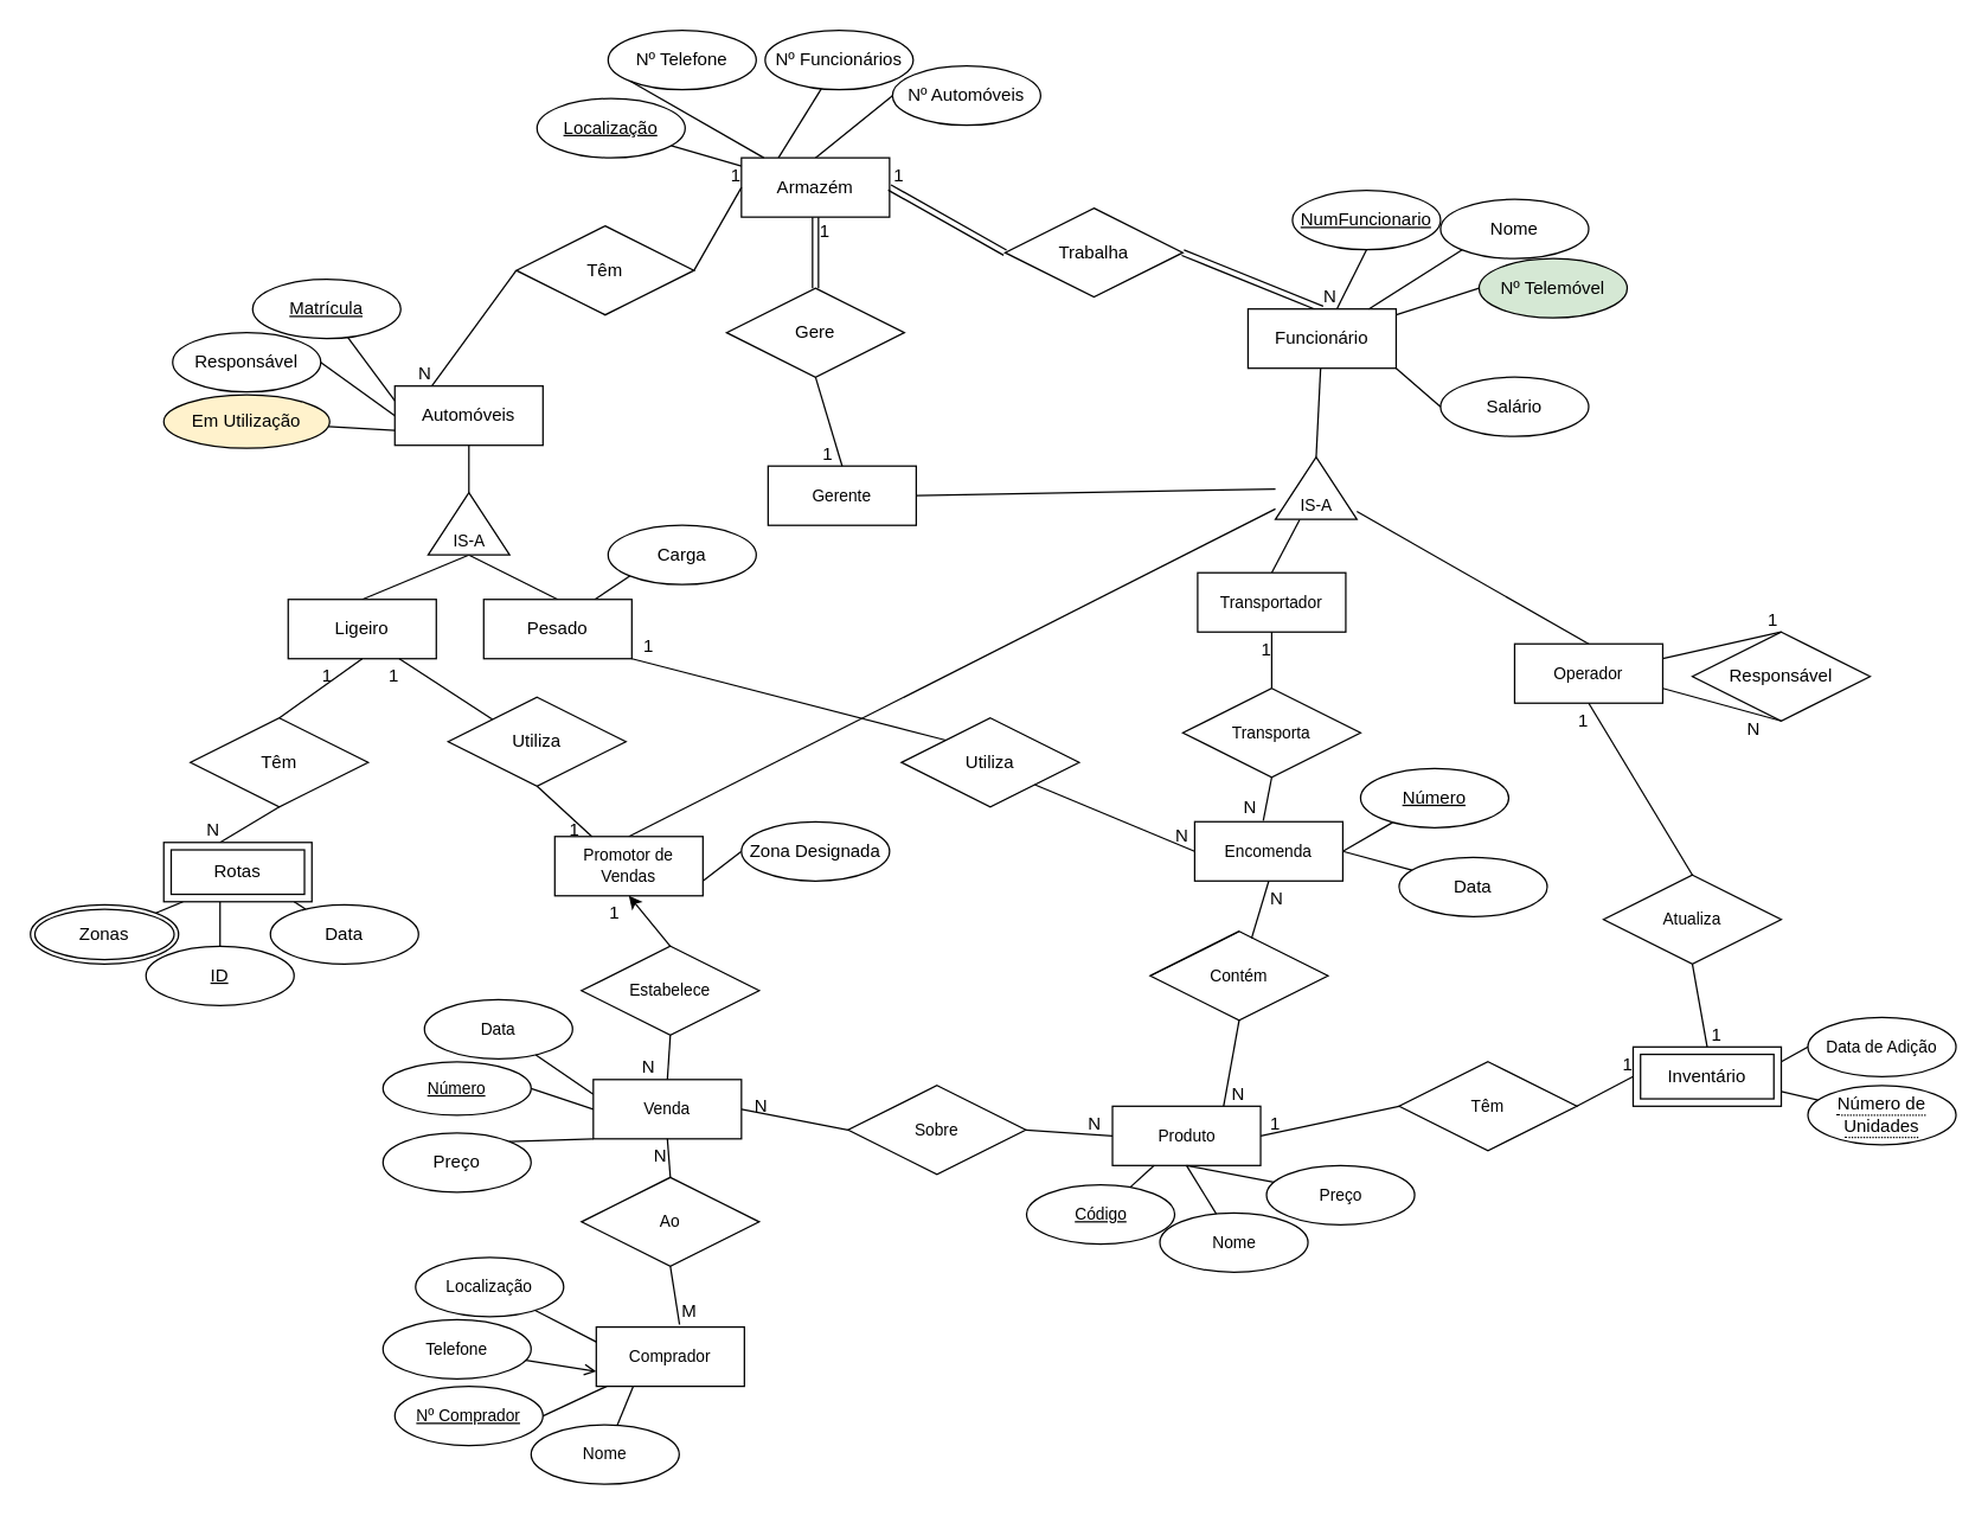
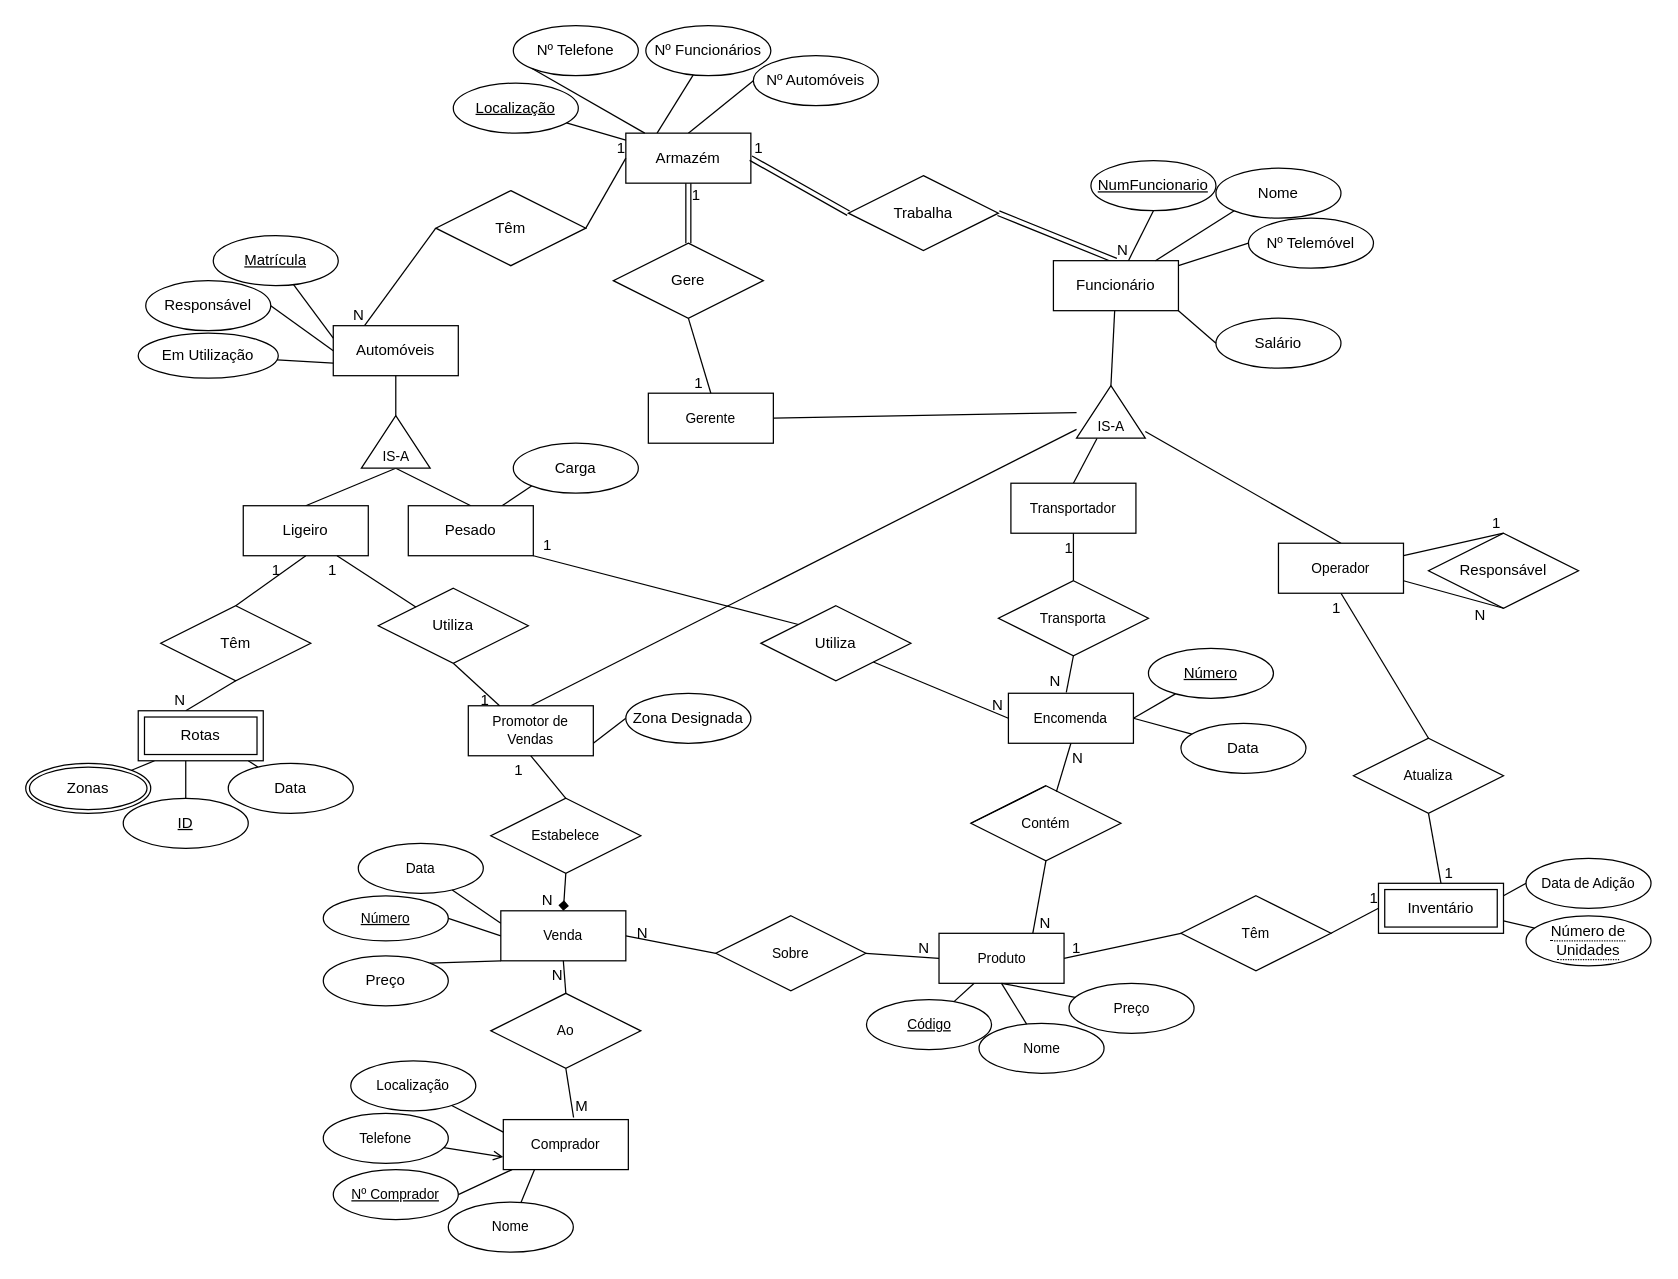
- <mxCell id="26" value="Nº Telemóvel" style="ellipse;whiteSpace=wrap;html=1;align=center;fillColor=#d5e8d4;" parent="20" vertex="1"><mxGeometry x="156" y="76" width="100" height="40" as="geometry" /></mxCell>
+ <mxCell id="26" value="Nº Telemóvel" style="ellipse;whiteSpace=wrap;html=1;align=center;" parent="20" vertex="1"><mxGeometry x="156" y="76" width="100" height="40" as="geometry" /></mxCell>
- <mxCell id="110" value="Em Utilização" style="ellipse;whiteSpace=wrap;html=1;align=center;fillColor=#fff2cc;" parent="1" vertex="1"><mxGeometry x="110" y="266" width="112" height="36" as="geometry" /></mxCell>
+ <mxCell id="110" value="Em Utilização" style="ellipse;whiteSpace=wrap;html=1;align=center;" parent="1" vertex="1"><mxGeometry x="110" y="266" width="112" height="36" as="geometry" /></mxCell>
- <mxCell id="42" value="" style="endArrow=classic;html=1;rounded=0;fontSize=11;exitX=0.5;exitY=0;exitDx=0;exitDy=0;entryX=0.5;entryY=1;entryDx=0;entryDy=0;" parent="1" source="117" target="37" edge="1"><mxGeometry relative="1" as="geometry"><mxPoint x="512" y="488" as="sourcePoint" /><mxPoint x="672" y="488" as="targetPoint" /></mxGeometry></mxCell>
+ <mxCell id="42" value="" style="endArrow=none;html=1;rounded=0;fontSize=11;exitX=0.5;exitY=0;exitDx=0;exitDy=0;entryX=0.5;entryY=1;entryDx=0;entryDy=0;" parent="1" source="117" target="37" edge="1"><mxGeometry relative="1" as="geometry"><mxPoint x="512" y="488" as="sourcePoint" /><mxPoint x="672" y="488" as="targetPoint" /></mxGeometry></mxCell>
- <mxCell id="126" value="" style="endArrow=none;html=1;rounded=0;fontSize=11;exitX=0.5;exitY=1;exitDx=0;exitDy=0;entryX=0.5;entryY=0;entryDx=0;entryDy=0;" parent="116" source="117" target="121" edge="1"><mxGeometry relative="1" as="geometry"><mxPoint x="306" y="750" as="sourcePoint" /><mxPoint x="466" y="750" as="targetPoint" /></mxGeometry></mxCell>
+ <mxCell id="126" value="" style="endArrow=diamond;html=1;rounded=0;fontSize=11;exitX=0.5;exitY=1;exitDx=0;exitDy=0;entryX=0.5;entryY=0;entryDx=0;entryDy=0;" parent="116" source="117" target="121" edge="1"><mxGeometry relative="1" as="geometry"><mxPoint x="306" y="750" as="sourcePoint" /><mxPoint x="466" y="750" as="targetPoint" /></mxGeometry></mxCell>
